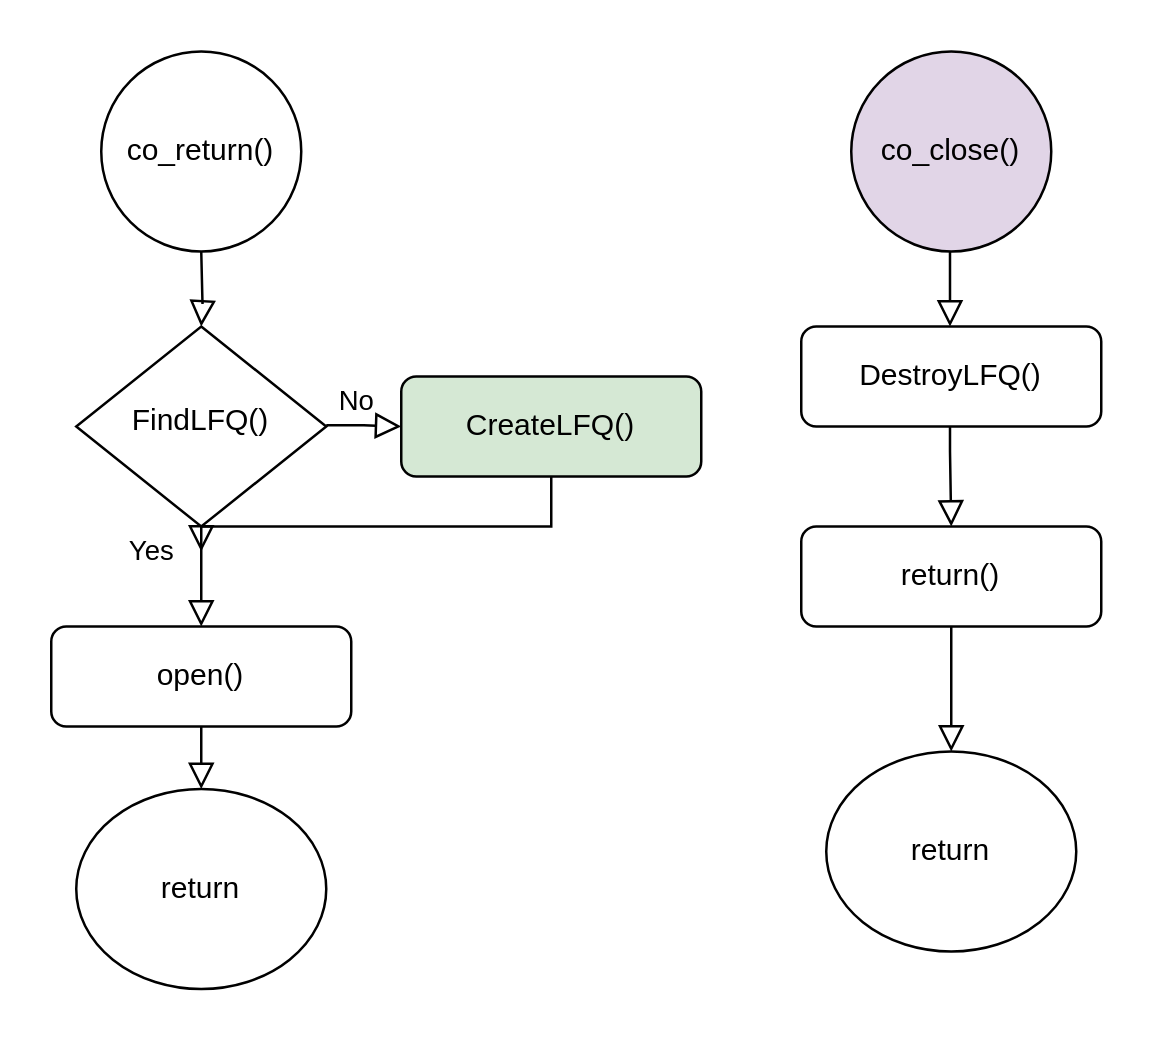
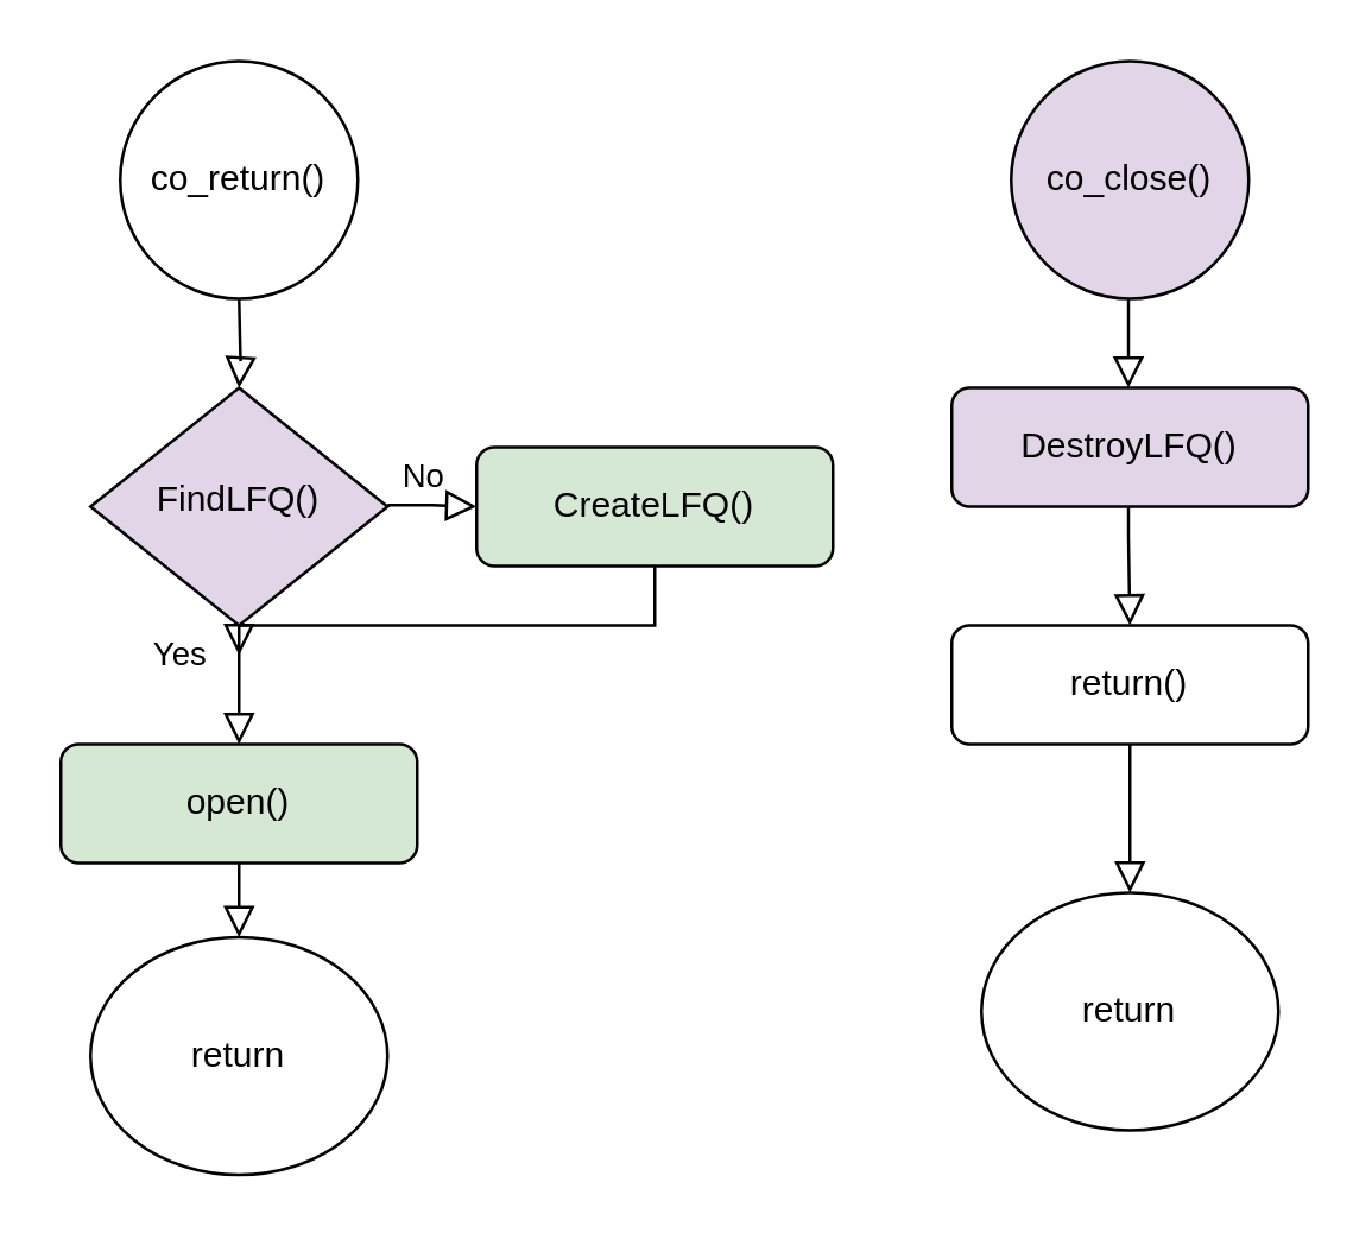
- <mxCell id="14" value="DestroyLFQ()" style="rounded=1;whiteSpace=wrap;html=1;fontSize=12;glass=0;strokeWidth=1;shadow=0;" vertex="1" parent="1"><mxGeometry x="320" y="130" width="120" height="40" as="geometry" /></mxCell>
+ <mxCell id="14" value="DestroyLFQ()" style="rounded=1;whiteSpace=wrap;html=1;fontSize=12;glass=0;strokeWidth=1;shadow=0;fillColor=#e1d5e7;" vertex="1" parent="1"><mxGeometry x="320" y="130" width="120" height="40" as="geometry" /></mxCell>
- <mxCell id="4" value="FindLFQ()" style="rhombus;whiteSpace=wrap;html=1;shadow=0;fontFamily=Helvetica;fontSize=12;align=center;strokeWidth=1;spacing=6;spacingTop=-4;" parent="1" vertex="1"><mxGeometry x="30" y="130" width="100" height="80" as="geometry" /></mxCell>
+ <mxCell id="4" value="FindLFQ()" style="rhombus;whiteSpace=wrap;html=1;shadow=0;fontFamily=Helvetica;fontSize=12;align=center;strokeWidth=1;spacing=6;spacingTop=-4;fillColor=#e1d5e7;" parent="1" vertex="1"><mxGeometry x="30" y="130" width="100" height="80" as="geometry" /></mxCell>
- <mxCell id="8" value="open()" style="rounded=1;whiteSpace=wrap;html=1;fontSize=12;glass=0;strokeWidth=1;shadow=0;" parent="1" vertex="1"><mxGeometry x="20" y="250" width="120" height="40" as="geometry" /></mxCell>
+ <mxCell id="8" value="open()" style="rounded=1;whiteSpace=wrap;html=1;fontSize=12;glass=0;strokeWidth=1;shadow=0;fillColor=#d5e8d4;" parent="1" vertex="1"><mxGeometry x="20" y="250" width="120" height="40" as="geometry" /></mxCell>
